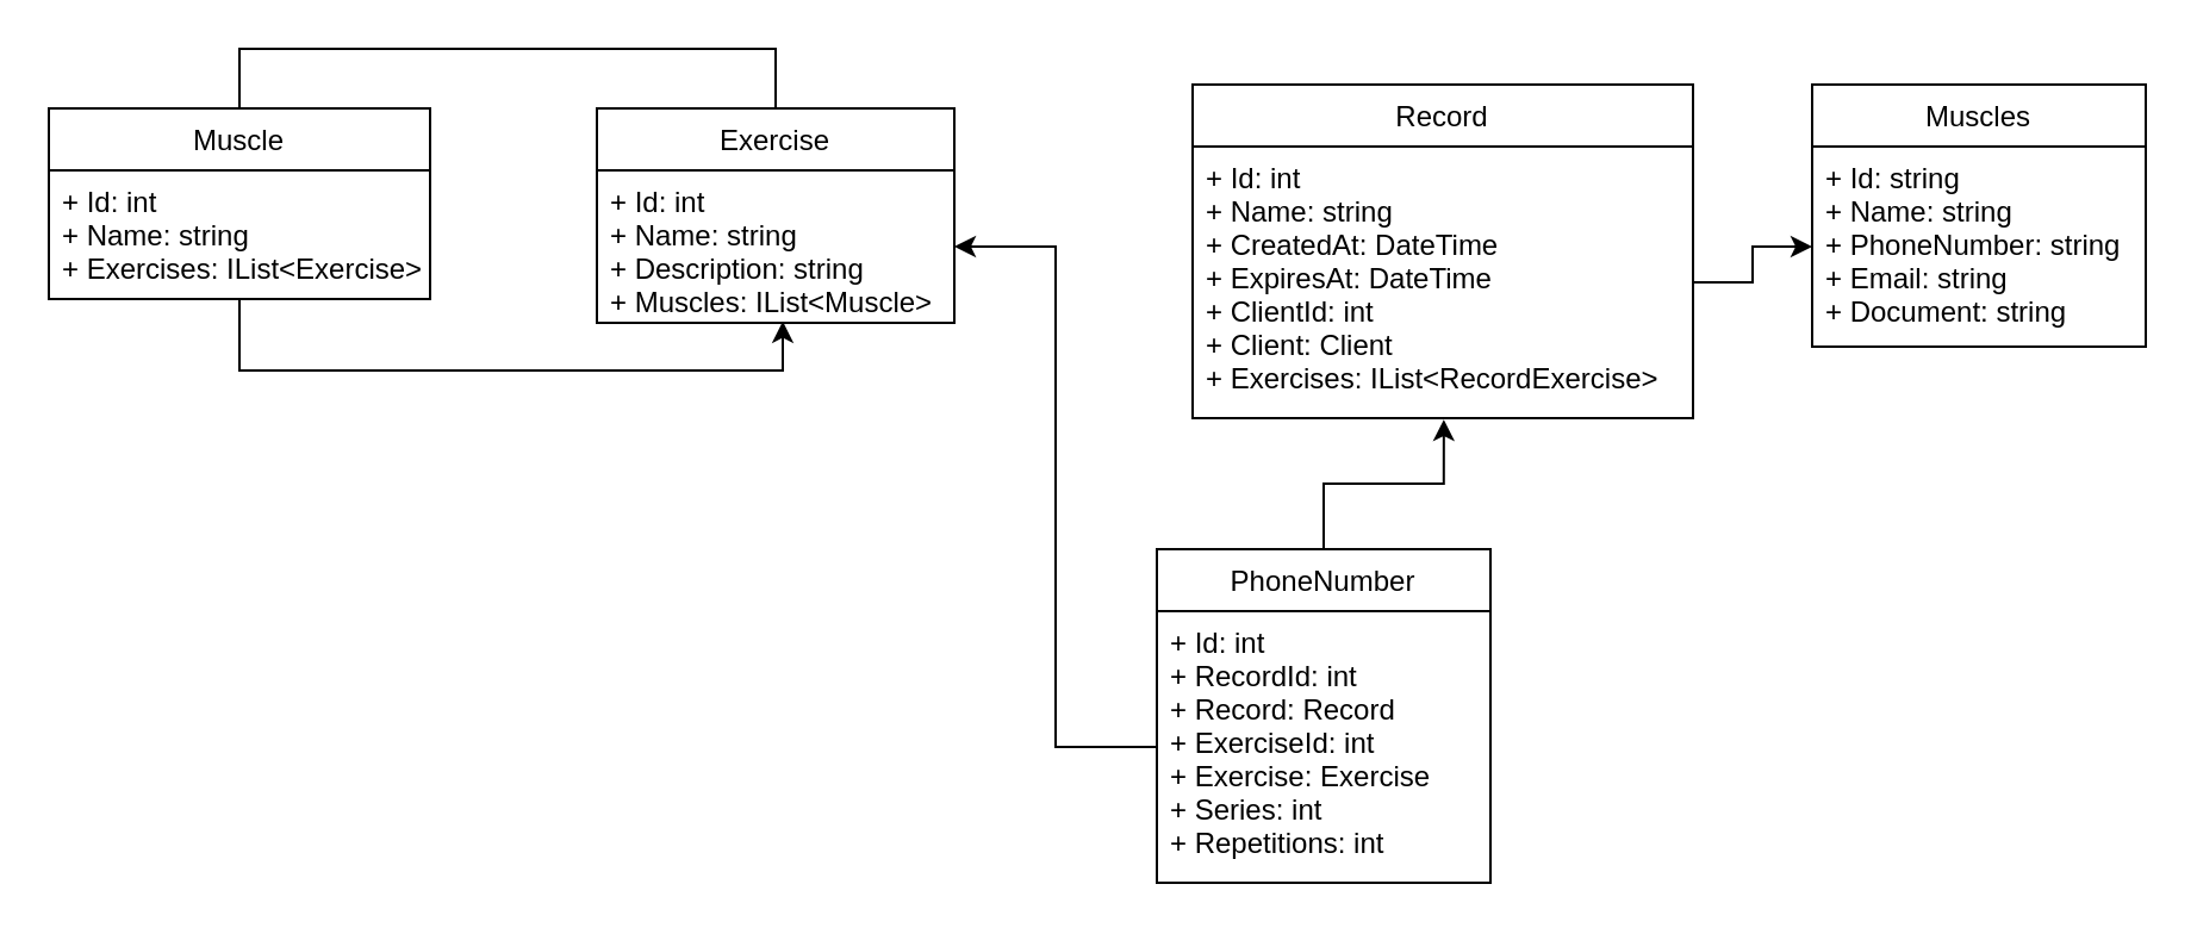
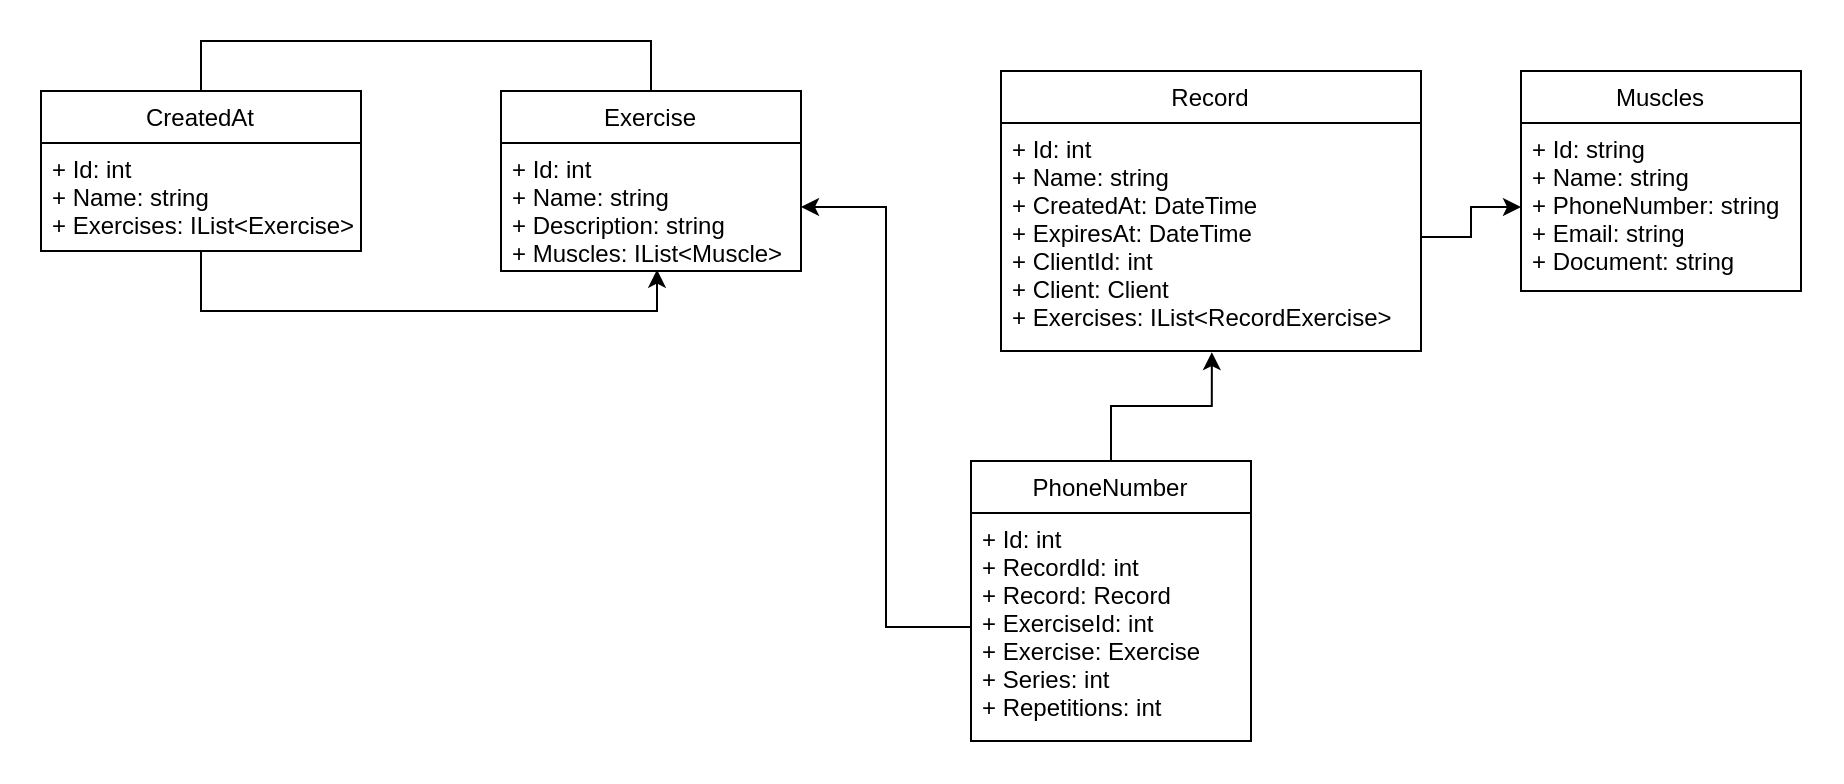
- <mxCell id="3" value="Muscle" style="swimlane;fontStyle=0;childLayout=stackLayout;horizontal=1;startSize=26;fillColor=none;horizontalStack=0;resizeParent=1;resizeParentMax=0;resizeLast=0;collapsible=1;marginBottom=0;" vertex="1" parent="1"><mxGeometry x="20" y="45" width="160" height="80" as="geometry" /></mxCell>
+ <mxCell id="3" value="CreatedAt" style="swimlane;fontStyle=0;childLayout=stackLayout;horizontal=1;startSize=26;fillColor=none;horizontalStack=0;resizeParent=1;resizeParentMax=0;resizeLast=0;collapsible=1;marginBottom=0;" vertex="1" parent="1"><mxGeometry x="20" y="45" width="160" height="80" as="geometry" /></mxCell>
